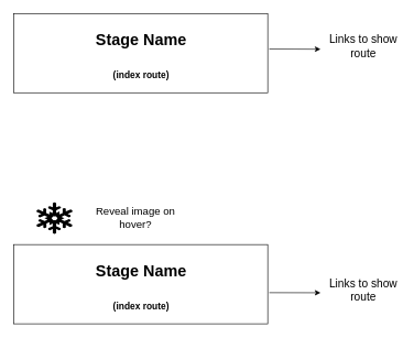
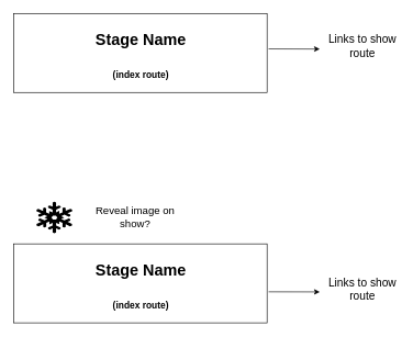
- <mxCell id="5" value="&lt;font style=&quot;font-size: 16px&quot;&gt;Reveal image on hover?&lt;/font&gt;" style="text;html=1;strokeColor=none;fillColor=none;align=center;verticalAlign=middle;whiteSpace=wrap;rounded=0;" vertex="1" parent="1"><mxGeometry x="135" y="280" width="140" height="100" as="geometry" /></mxCell>
+ <mxCell id="5" value="&lt;font style=&quot;font-size: 16px&quot;&gt;Reveal image on show?&lt;/font&gt;" style="text;html=1;strokeColor=none;fillColor=none;align=center;verticalAlign=middle;whiteSpace=wrap;rounded=0;" vertex="1" parent="1"><mxGeometry x="135" y="280" width="140" height="100" as="geometry" /></mxCell>
